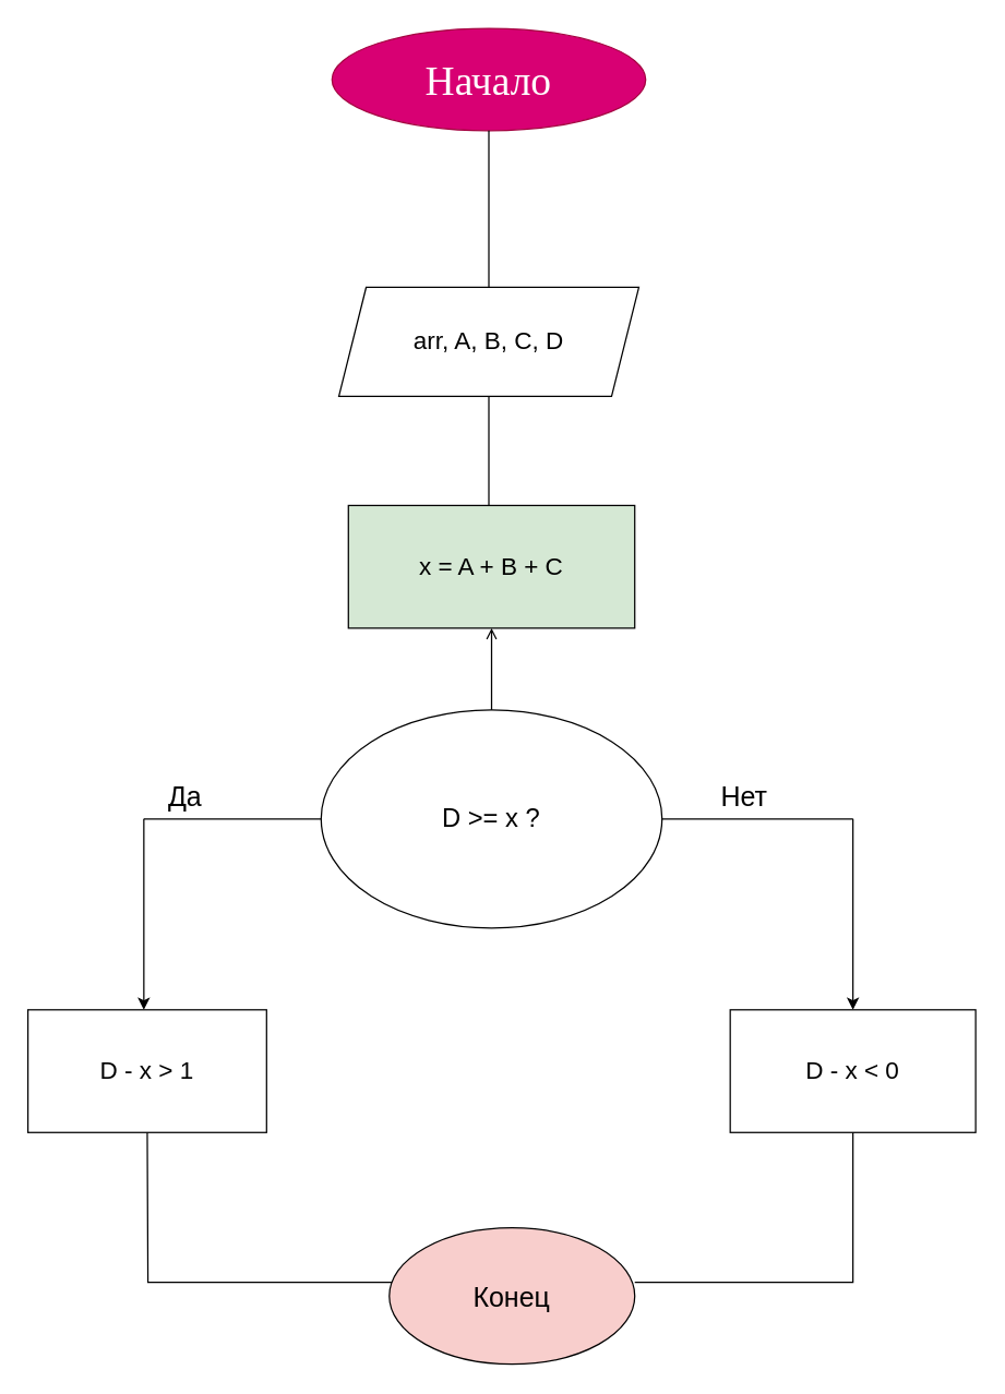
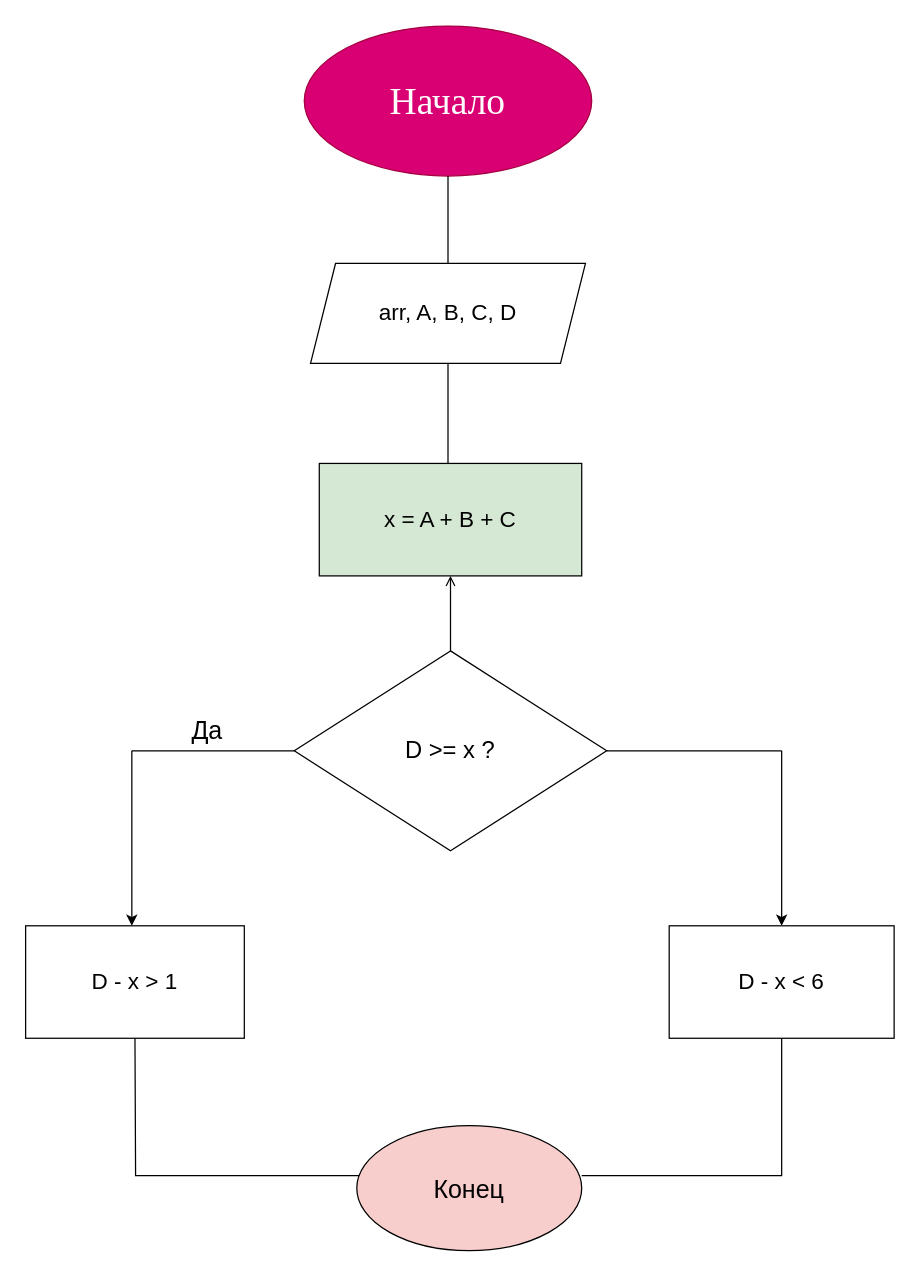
- <mxCell id="2" value="&lt;font style=&quot;font-size: 30px;&quot;&gt;Начало&lt;/font&gt;" style="ellipse;whiteSpace=wrap;html=1;fillColor=#d80073;fontColor=#ffffff;strokeColor=#A50040;fontFamily=Times New Roman;" vertex="1" parent="1"><mxGeometry x="243" y="20" width="230" height="75" as="geometry" /></mxCell>
+ <mxCell id="2" value="&lt;font style=&quot;font-size: 30px;&quot;&gt;Начало&lt;/font&gt;" style="ellipse;whiteSpace=wrap;html=1;fillColor=#d80073;fontColor=#ffffff;strokeColor=#A50040;fontFamily=Times New Roman;" vertex="1" parent="1"><mxGeometry x="243" y="20" width="230" height="120" as="geometry" /></mxCell>
- <mxCell id="13" value="&lt;font style=&quot;font-size: 20px;&quot;&gt;Да&lt;/font&gt;" style="text;html=1;align=center;verticalAlign=middle;resizable=0;points=[];autosize=1;strokeColor=none;fillColor=none;" vertex="1" parent="1"><mxGeometry x="110" y="563" width="50" height="40" as="geometry" /></mxCell>
+ <mxCell id="13" value="&lt;font style=&quot;font-size: 20px;&quot;&gt;Да&lt;/font&gt;" style="text;html=1;align=center;verticalAlign=middle;resizable=0;points=[];autosize=1;strokeColor=none;fillColor=none;" vertex="1" parent="1"><mxGeometry x="140" y="563" width="50" height="40" as="geometry" /></mxCell>
- <mxCell id="14" value="&lt;span style=&quot;font-size: 20px;&quot;&gt;Нет&lt;/span&gt;" style="text;html=1;align=center;verticalAlign=middle;resizable=0;points=[];autosize=1;strokeColor=none;fillColor=none;" vertex="1" parent="1"><mxGeometry x="515" y="563" width="60" height="40" as="geometry" /></mxCell>
- <mxCell id="7" value="&lt;font style=&quot;font-size: 19px;&quot;&gt;D &amp;gt;= x ?&lt;/font&gt;" style="ellipse;whiteSpace=wrap;html=1;" vertex="1" parent="1"><mxGeometry x="235" y="520" width="250" height="160" as="geometry" /></mxCell>
+ <mxCell id="7" value="&lt;font style=&quot;font-size: 19px;&quot;&gt;D &amp;gt;= x ?&lt;/font&gt;" style="rhombus;whiteSpace=wrap;html=1;" vertex="1" parent="1"><mxGeometry x="235" y="520" width="250" height="160" as="geometry" /></mxCell>
- <mxCell id="16" value="&lt;font style=&quot;font-size: 18px;&quot;&gt;D - x &amp;lt; 0&lt;/font&gt;" style="rounded=0;whiteSpace=wrap;html=1;" vertex="1" parent="1"><mxGeometry x="535" y="740" width="180" height="90" as="geometry" /></mxCell>
+ <mxCell id="16" value="&lt;font style=&quot;font-size: 18px;&quot;&gt;D - x &amp;lt; 6&lt;/font&gt;" style="rounded=0;whiteSpace=wrap;html=1;" vertex="1" parent="1"><mxGeometry x="535" y="740" width="180" height="90" as="geometry" /></mxCell>
